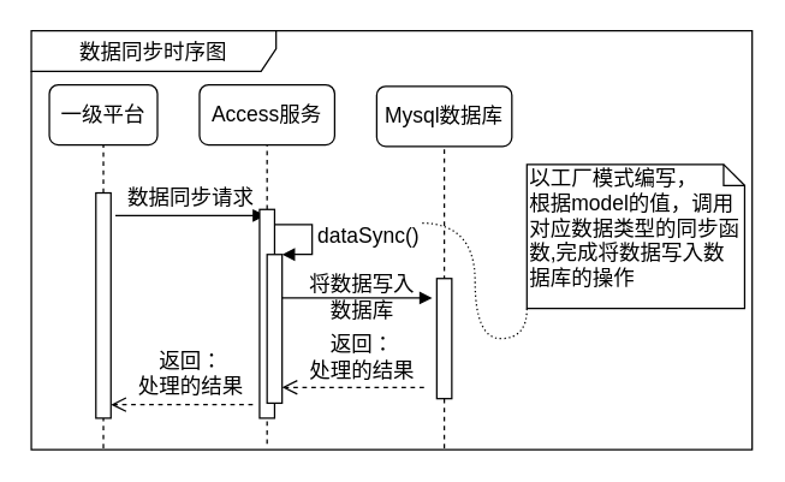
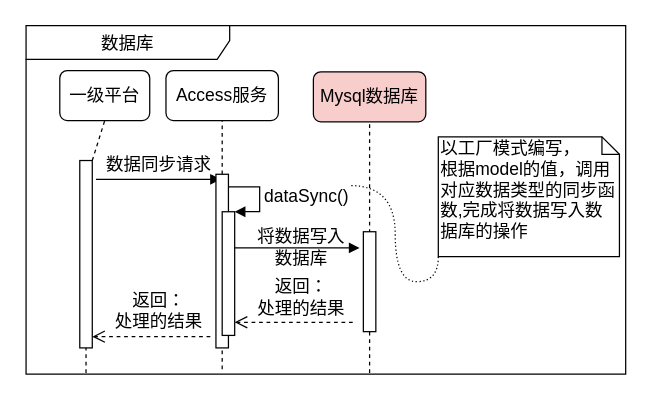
- <mxCell id="3" value="&lt;font style=&quot;font-size: 14px&quot;&gt;数据同步时序图&lt;/font&gt;" style="shape=umlFrame;whiteSpace=wrap;html=1;width=163;height=27;" parent="1" vertex="1"><mxGeometry x="20" y="20" width="480" height="279" as="geometry" /></mxCell>
+ <mxCell id="3" value="&lt;font style=&quot;font-size: 14px&quot;&gt;数据库&lt;/font&gt;" style="shape=umlFrame;whiteSpace=wrap;html=1;width=163;height=27;" parent="1" vertex="1"><mxGeometry x="20" y="20" width="480" height="279" as="geometry" /></mxCell>
- <mxCell id="8" value="一级平台" style="rounded=1;whiteSpace=wrap;html=1;fontSize=14;fontColor=#000000;" parent="1" vertex="1"><mxGeometry x="32" y="56" width="72" height="40" as="geometry" /></mxCell>
+ <mxCell id="8" value="一级平台" style="rounded=1;whiteSpace=wrap;html=1;fontSize=14;fontColor=#000000;" parent="1" vertex="1"><mxGeometry x="47" y="56" width="72" height="40" as="geometry" /></mxCell>
- <mxCell id="17" value="Mysql数据库" style="rounded=1;whiteSpace=wrap;html=1;fontSize=14;fontColor=#000000;" vertex="1" parent="1"><mxGeometry x="250" y="57" width="90" height="40" as="geometry" /></mxCell>
+ <mxCell id="17" value="Mysql数据库" style="rounded=1;whiteSpace=wrap;html=1;fontSize=14;fontColor=#000000;fillColor=#f8cecc;" vertex="1" parent="1"><mxGeometry x="250" y="57" width="90" height="40" as="geometry" /></mxCell>
